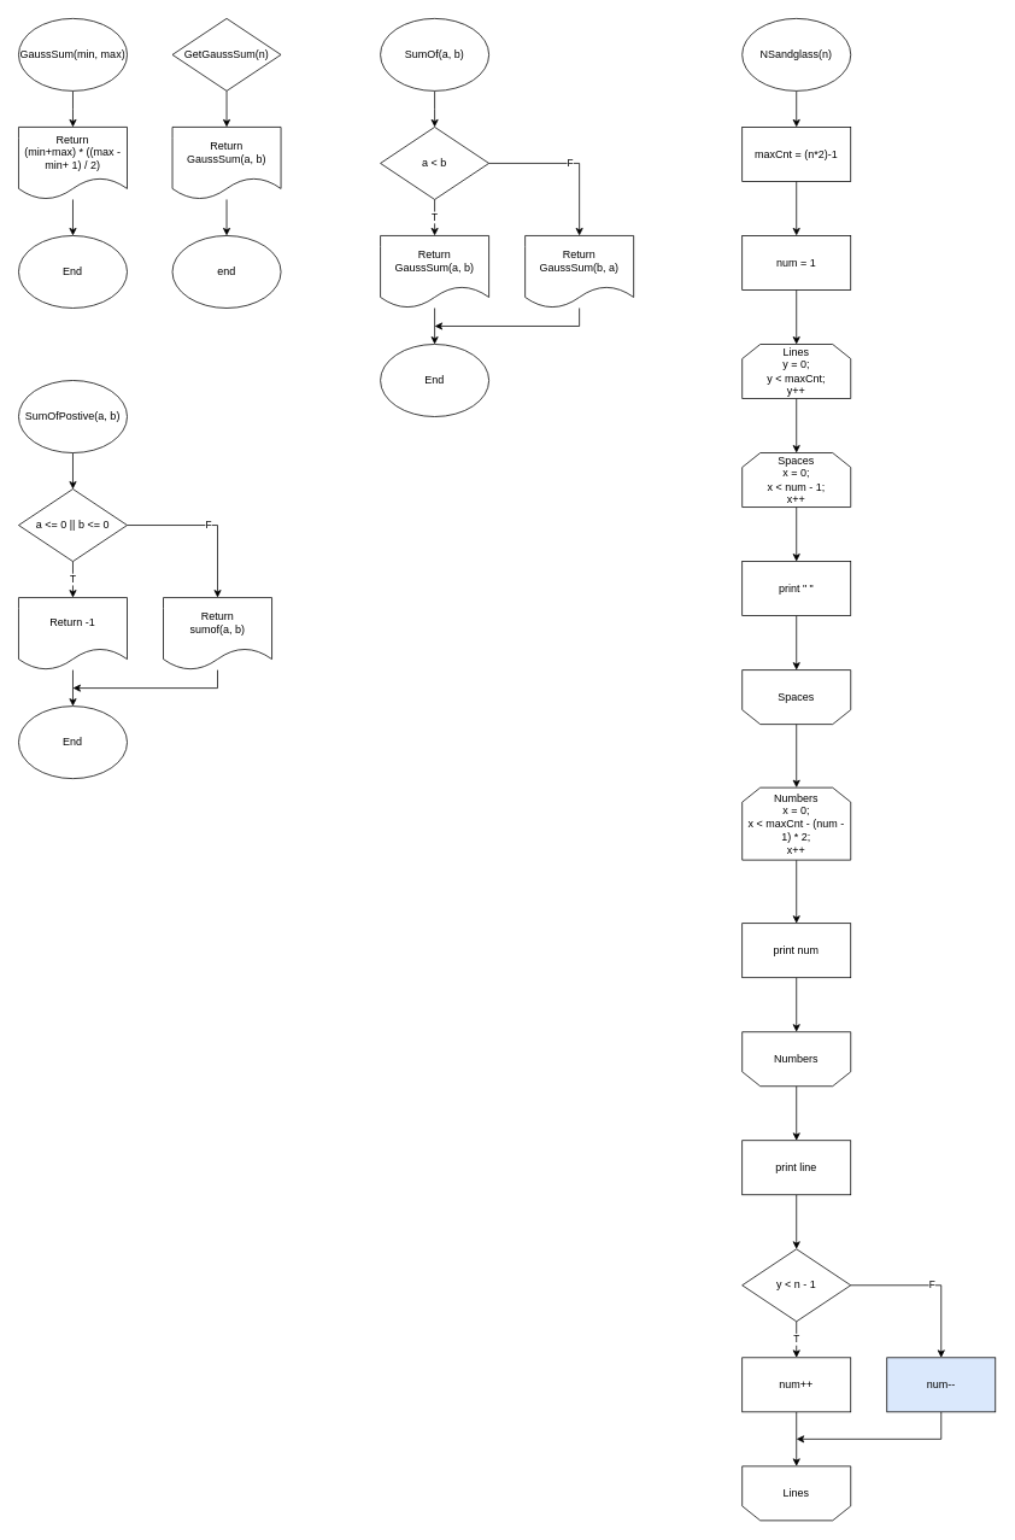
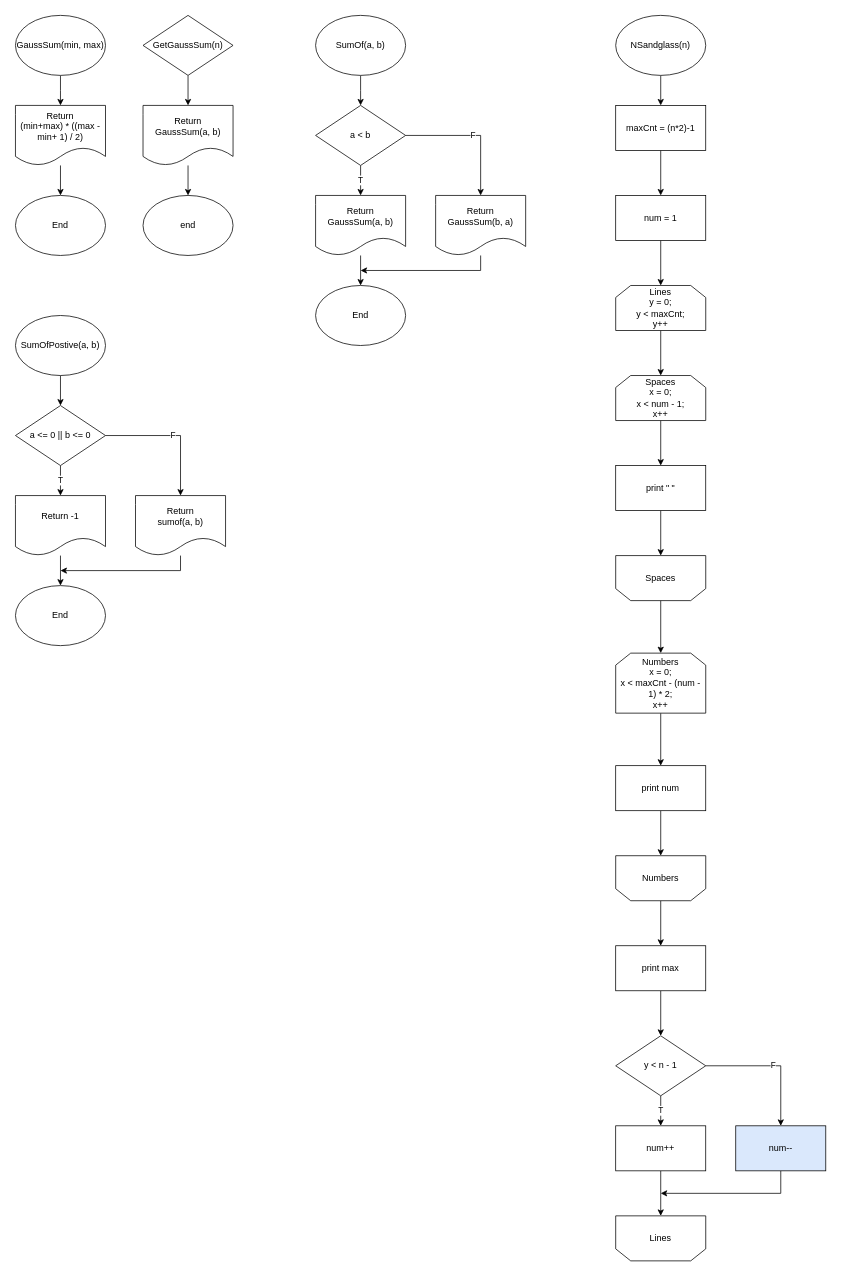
- <mxCell id="54" value="print line" style="rounded=0;whiteSpace=wrap;html=1;" vertex="1" parent="1"><mxGeometry x="820" y="1260" width="120" height="60" as="geometry" /></mxCell>
+ <mxCell id="54" value="print max" style="rounded=0;whiteSpace=wrap;html=1;" vertex="1" parent="1"><mxGeometry x="820" y="1260" width="120" height="60" as="geometry" /></mxCell>
